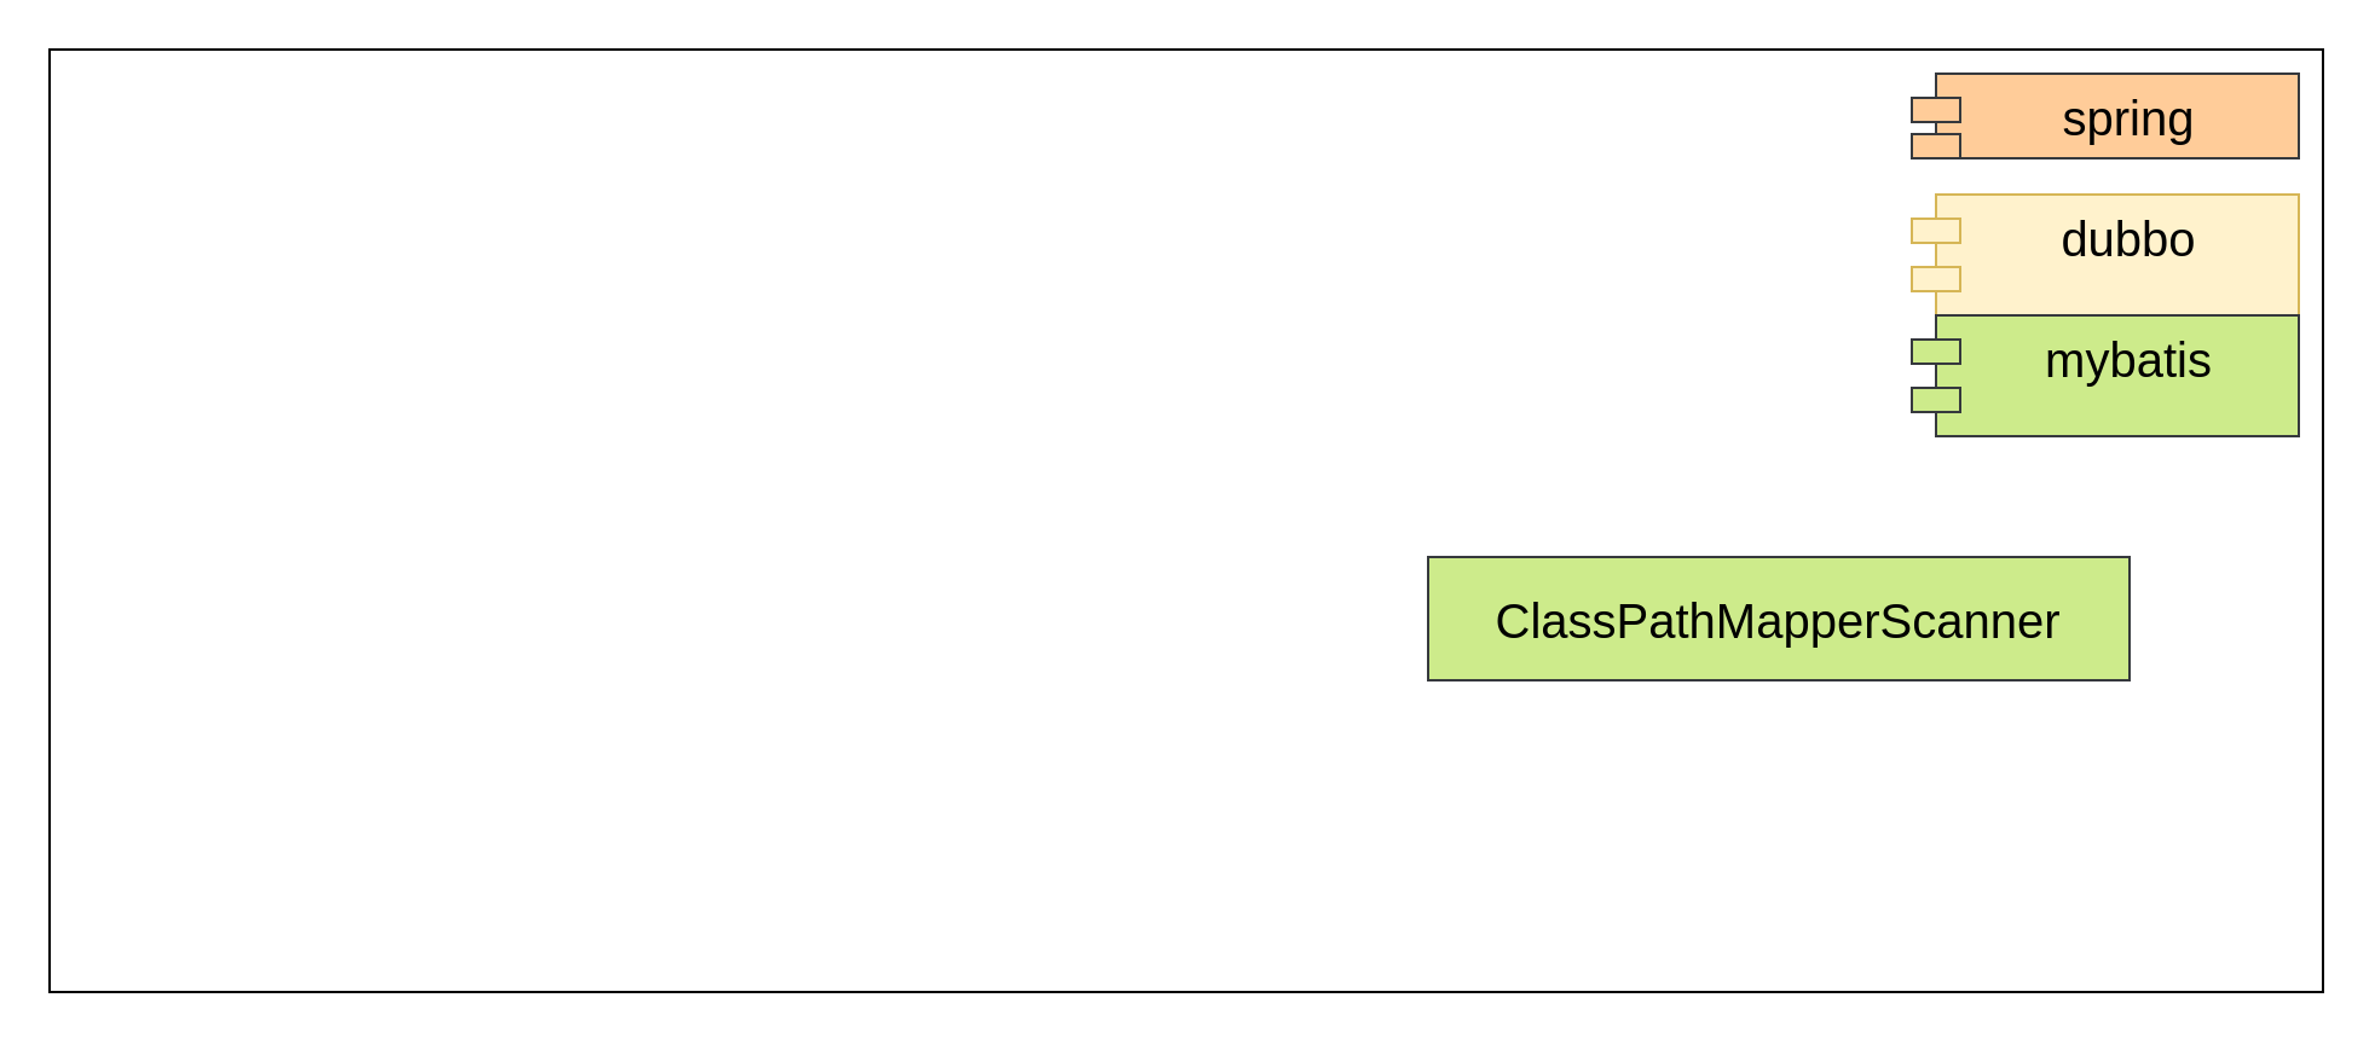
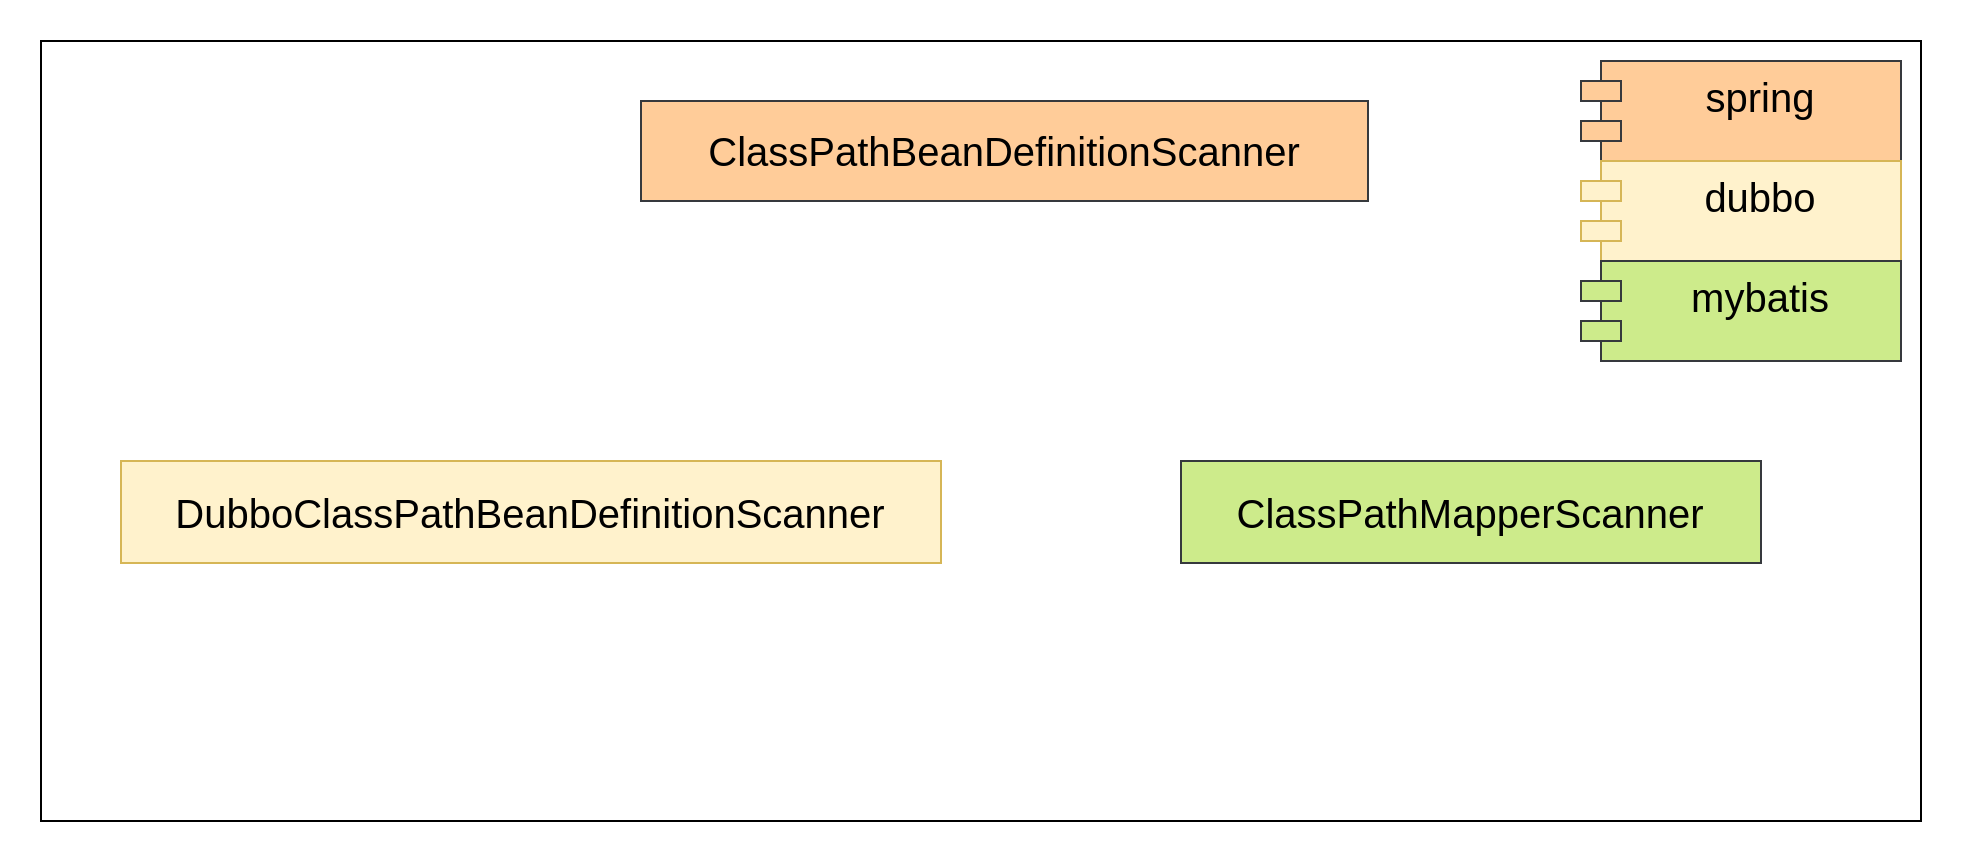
- <mxCell id="5" value="spring&lt;div&gt;&lt;br&gt;&lt;/div&gt;" style="shape=module;align=left;spacingLeft=20;align=center;verticalAlign=top;whiteSpace=wrap;html=1;fontSize=20;fillColor=#ffcc99;strokeColor=#36393d;" parent="1" vertex="1"><mxGeometry x="790" y="30" width="160" height="35" as="geometry" /></mxCell>
+ <mxCell id="5" value="spring&lt;div&gt;&lt;br&gt;&lt;/div&gt;" style="shape=module;align=left;spacingLeft=20;align=center;verticalAlign=top;whiteSpace=wrap;html=1;fontSize=20;fillColor=#ffcc99;strokeColor=#36393d;" parent="1" vertex="1"><mxGeometry x="790" y="30" width="160" height="50" as="geometry" /></mxCell>
+ <mxCell id="4" value="ClassPathBeanDefinitionScanner" style="html=1;whiteSpace=wrap;fontSize=20;fillColor=#ffcc99;strokeColor=#36393d;" parent="1" vertex="1"><mxGeometry x="320" y="50" width="363.5" height="50" as="geometry" /></mxCell>
+ <mxCell id="3" value="&lt;div&gt;DubboClassPathBeanDefinitionScanner&lt;/div&gt;" style="html=1;whiteSpace=wrap;fontSize=20;verticalAlign=middle;align=center;fillColor=#fff2cc;strokeColor=#d6b656;" parent="1" vertex="1"><mxGeometry x="60" y="230" width="410" height="51" as="geometry" /></mxCell>
